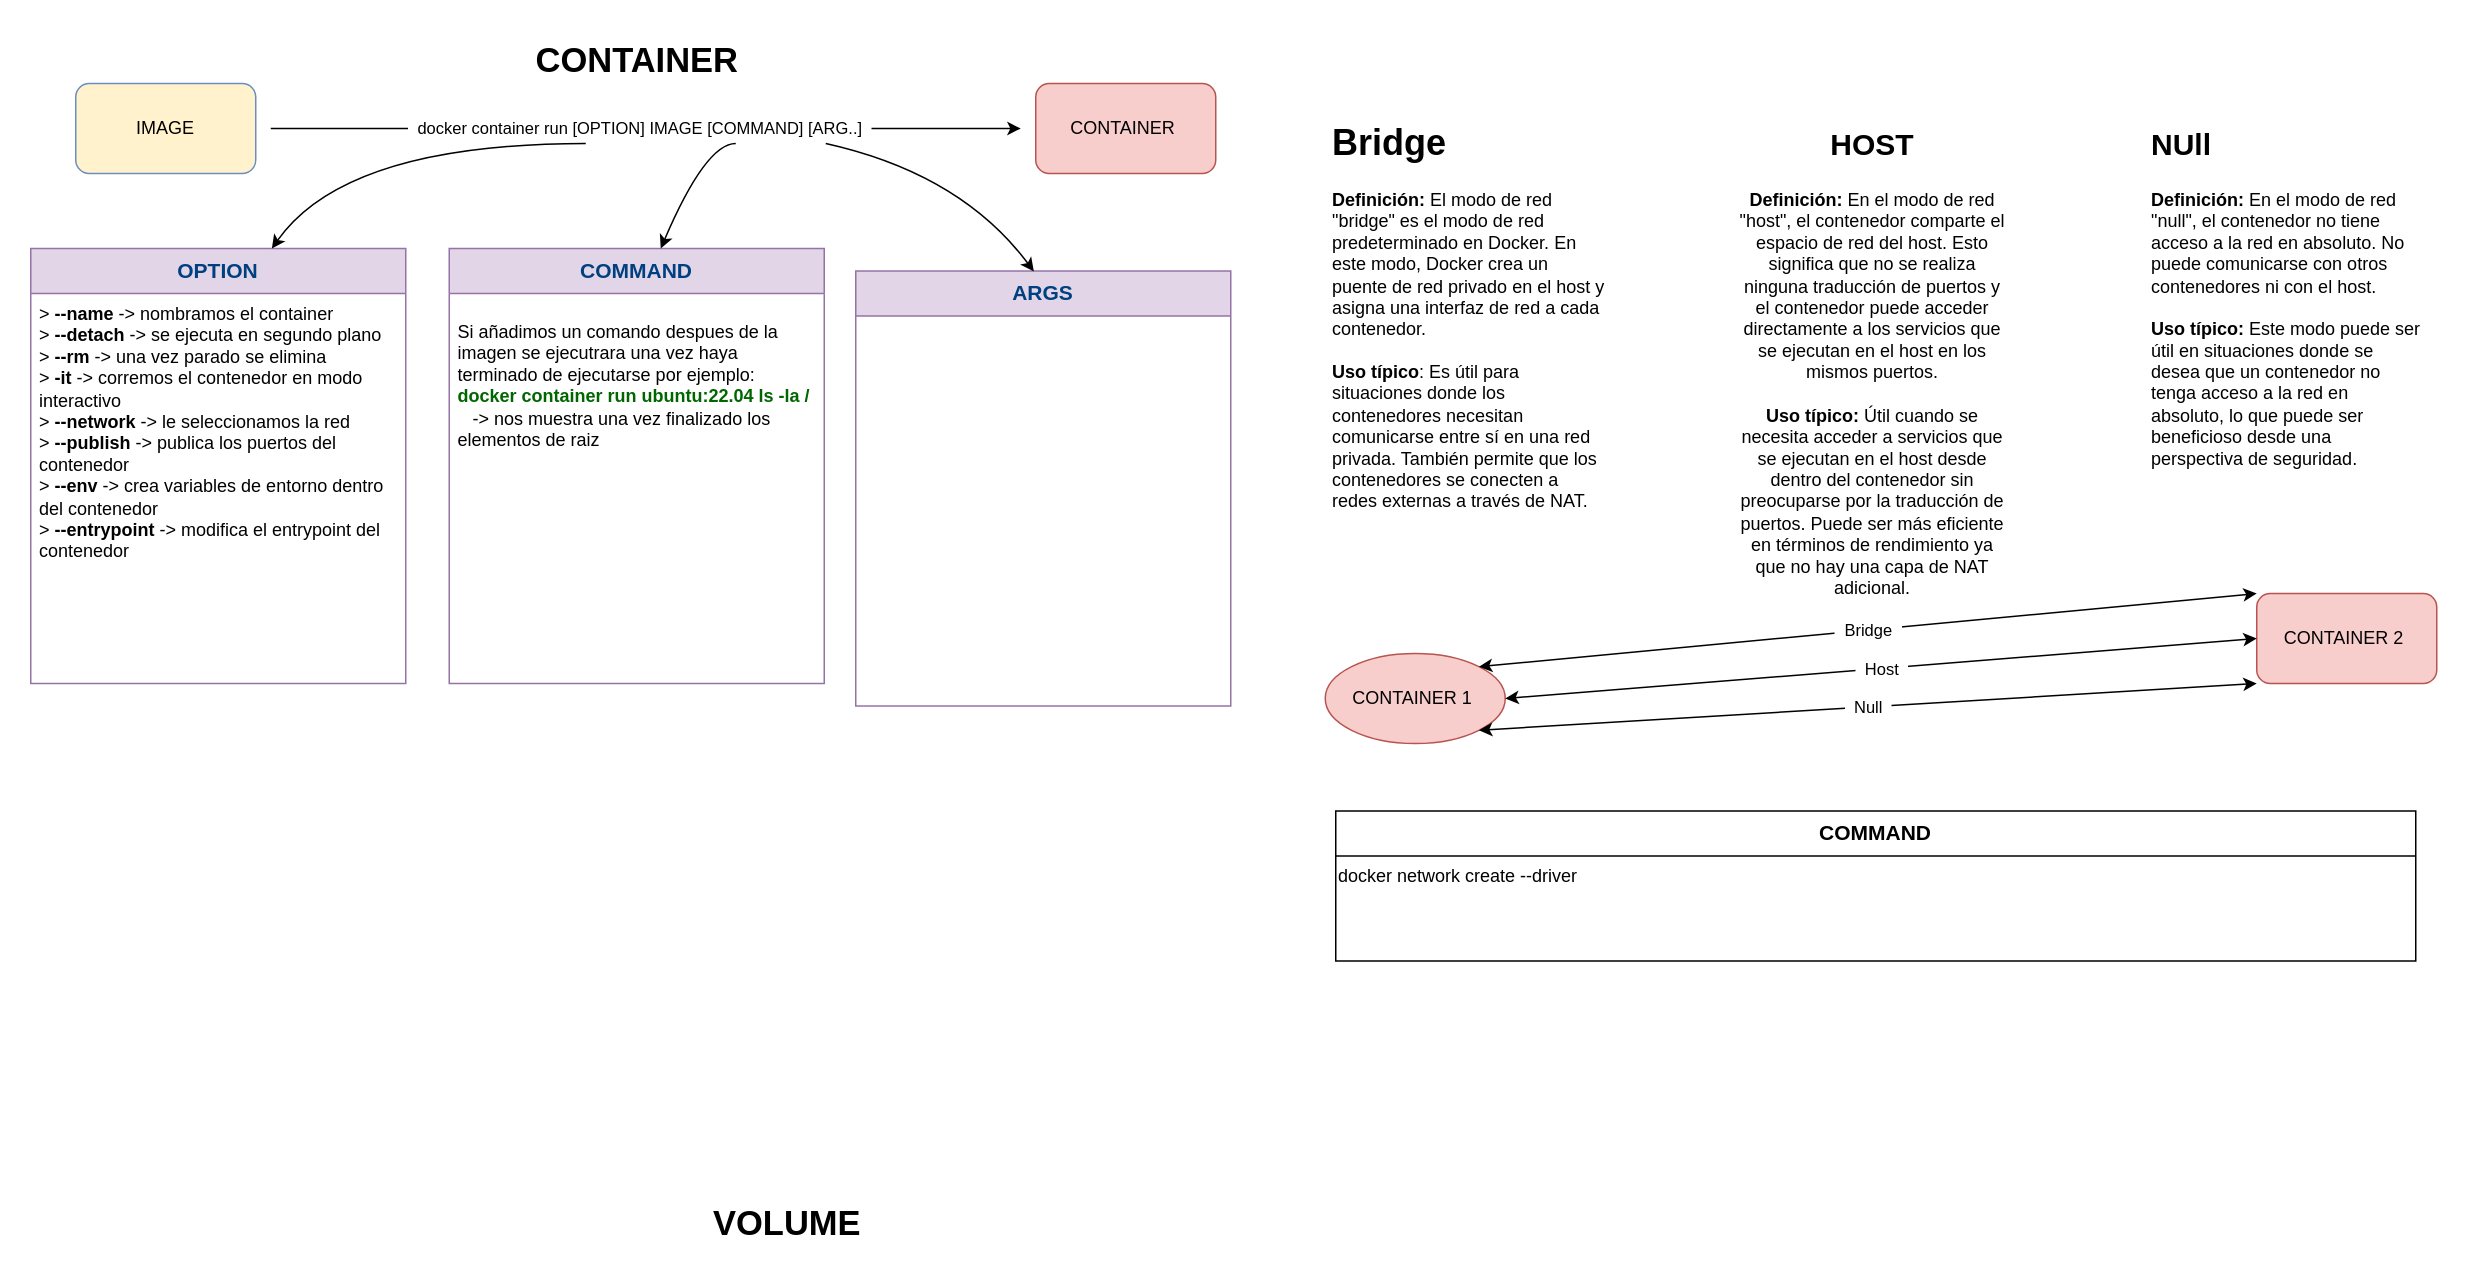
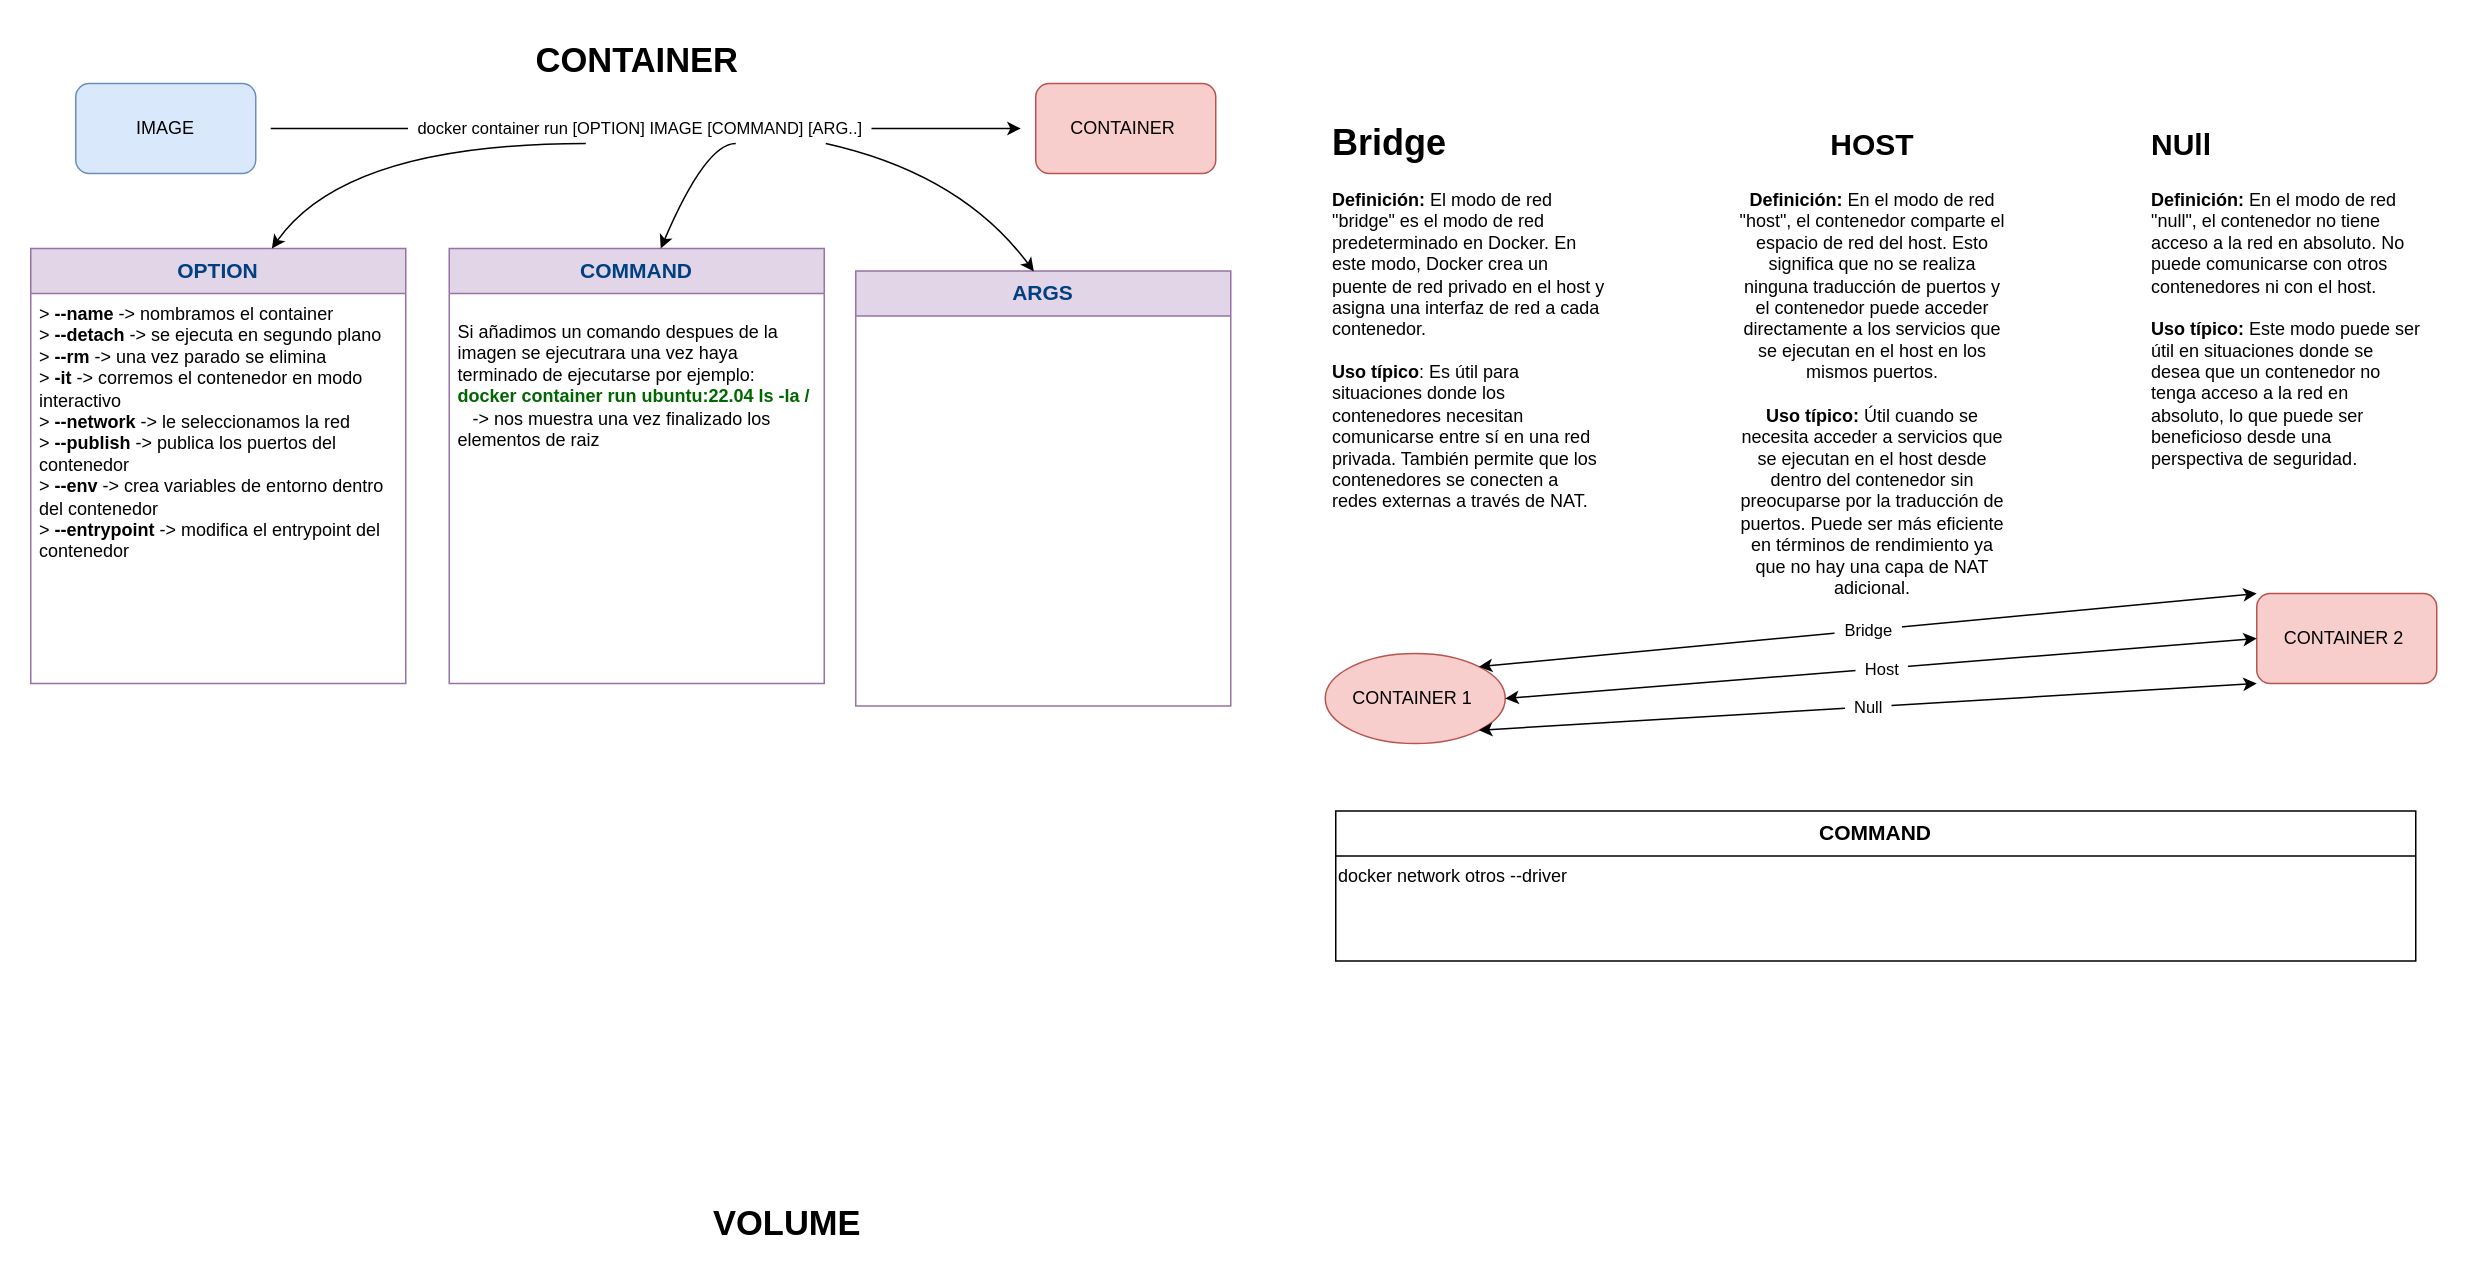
- <mxCell id="2" value="IMAGE" style="rounded=1;whiteSpace=wrap;html=1;fillColor=#fff2cc;strokeColor=#6c8ebf;" vertex="1" parent="1"><mxGeometry x="50" y="55" width="120" height="60" as="geometry" /></mxCell>
+ <mxCell id="2" value="IMAGE" style="rounded=1;whiteSpace=wrap;html=1;fillColor=#dae8fc;strokeColor=#6c8ebf;" vertex="1" parent="1"><mxGeometry x="50" y="55" width="120" height="60" as="geometry" /></mxCell>
- <mxCell id="27" value="docker network create --driver&amp;nbsp;&amp;nbsp;&lt;br&gt;&lt;br&gt;&lt;br&gt;&lt;br&gt;" style="text;html=1;align=left;verticalAlign=middle;resizable=0;points=[];autosize=1;strokeColor=none;fillColor=none;" vertex="1" parent="26"><mxGeometry y="30" width="720" height="70" as="geometry" /></mxCell>
+ <mxCell id="27" value="docker network otros --driver&amp;nbsp;&amp;nbsp;&lt;br&gt;&lt;br&gt;&lt;br&gt;&lt;br&gt;" style="text;html=1;align=left;verticalAlign=middle;resizable=0;points=[];autosize=1;strokeColor=none;fillColor=none;" vertex="1" parent="26"><mxGeometry y="30" width="720" height="70" as="geometry" /></mxCell>
